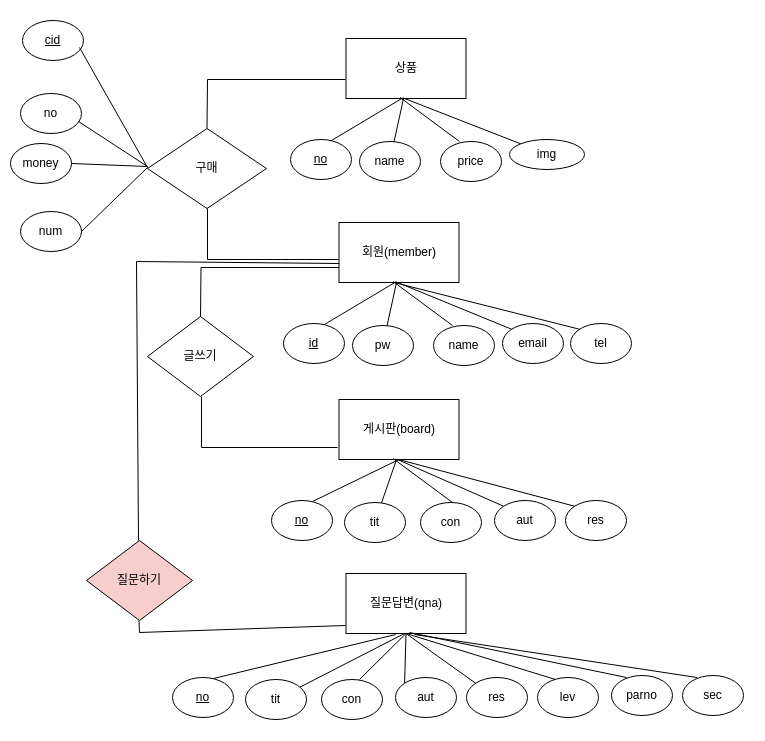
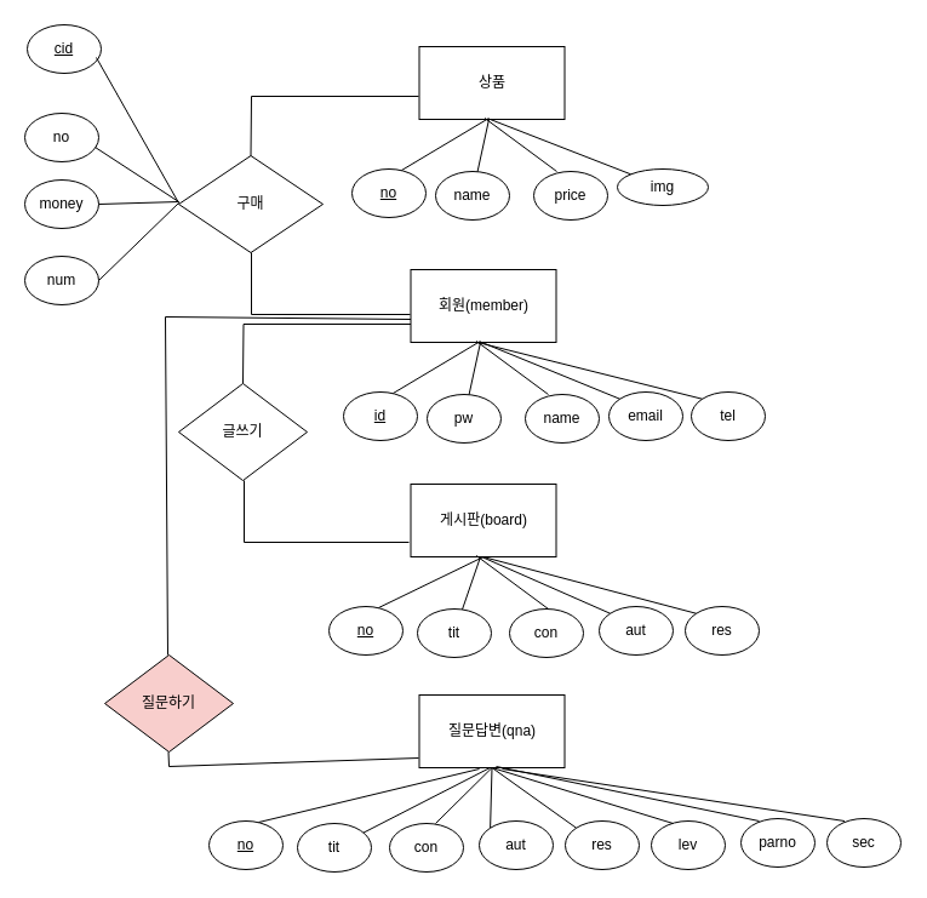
- <mxCell id="40" value="money" style="ellipse;whiteSpace=wrap;html=1;" parent="1" vertex="1"><mxGeometry x="10" y="143" width="61" height="40" as="geometry" /></mxCell>
+ <mxCell id="40" value="money" style="ellipse;whiteSpace=wrap;html=1;" parent="1" vertex="1"><mxGeometry x="20" y="148" width="61" height="40" as="geometry" /></mxCell>
